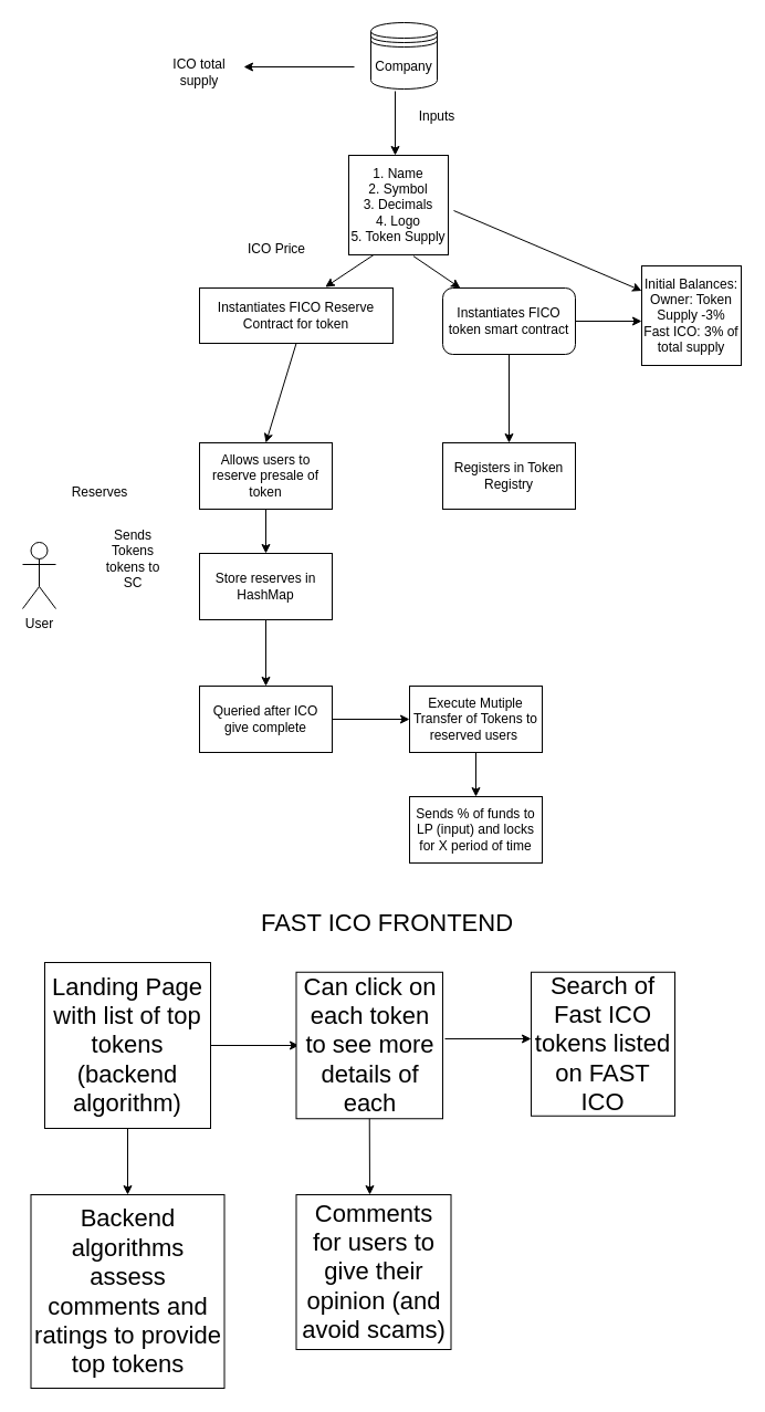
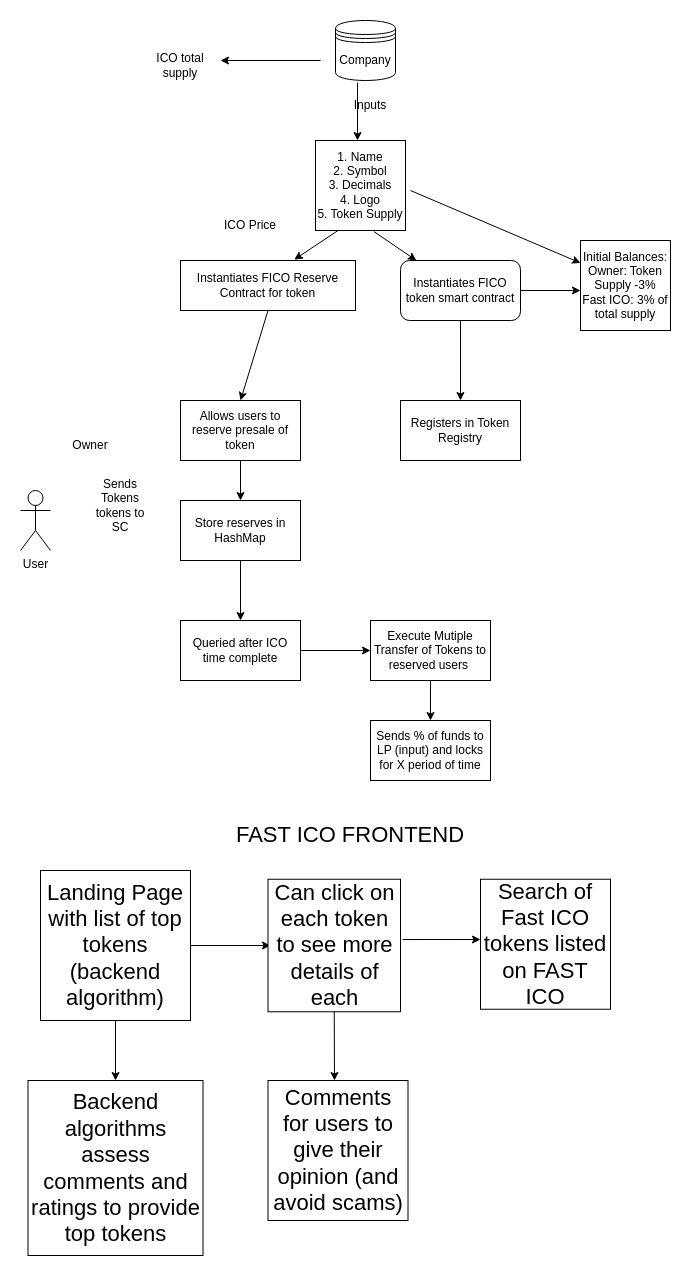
- <mxCell id="4" value="Inputs" style="text;html=1;strokeColor=none;fillColor=none;align=center;verticalAlign=middle;whiteSpace=wrap;rounded=0;" vertex="1" parent="1"><mxGeometry x="365" y="90" width="60" height="30" as="geometry" /></mxCell>
+ <mxCell id="4" value="Inputs" style="text;html=1;strokeColor=none;fillColor=none;align=center;verticalAlign=middle;whiteSpace=wrap;rounded=0;" vertex="1" parent="1"><mxGeometry x="340" y="90" width="60" height="30" as="geometry" /></mxCell>
- <mxCell id="18" value="Reserves" style="text;html=1;strokeColor=none;fillColor=none;align=center;verticalAlign=middle;whiteSpace=wrap;rounded=0;" vertex="1" parent="1"><mxGeometry x="60" y="430" width="60" height="30" as="geometry" /></mxCell>
+ <mxCell id="18" value="Owner" style="text;html=1;strokeColor=none;fillColor=none;align=center;verticalAlign=middle;whiteSpace=wrap;rounded=0;" vertex="1" parent="1"><mxGeometry x="60" y="430" width="60" height="30" as="geometry" /></mxCell>
- <mxCell id="24" value="Queried after ICO give complete&lt;br&gt;" style="rounded=0;whiteSpace=wrap;html=1;" vertex="1" parent="1"><mxGeometry x="180" y="620" width="120" height="60" as="geometry" /></mxCell>
+ <mxCell id="24" value="Queried after ICO time complete&lt;br&gt;" style="rounded=0;whiteSpace=wrap;html=1;" vertex="1" parent="1"><mxGeometry x="180" y="620" width="120" height="60" as="geometry" /></mxCell>
